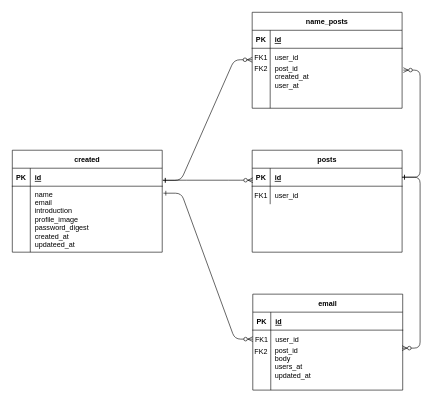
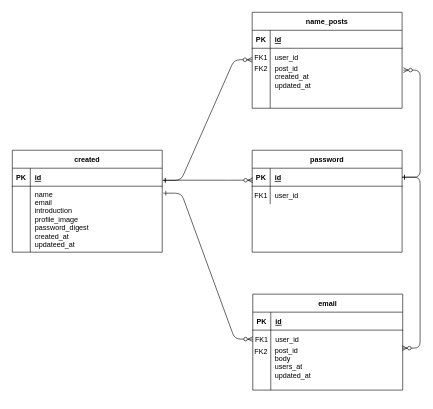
- <mxCell id="46" value="post_id&#10;created_at&#10;user_at" style="shape=partialRectangle;overflow=hidden;connectable=0;fillColor=none;top=0;left=0;bottom=0;right=0;align=left;spacingLeft=6;verticalAlign=top;" vertex="1" parent="44"><mxGeometry x="30" width="220" height="80" as="geometry"><mxRectangle width="220" height="30" as="alternateBounds" /></mxGeometry></mxCell>
+ <mxCell id="46" value="post_id&#10;created_at&#10;updated_at" style="shape=partialRectangle;overflow=hidden;connectable=0;fillColor=none;top=0;left=0;bottom=0;right=0;align=left;spacingLeft=6;verticalAlign=top;" vertex="1" parent="44"><mxGeometry x="30" width="220" height="80" as="geometry"><mxRectangle width="220" height="30" as="alternateBounds" /></mxGeometry></mxCell>
- <mxCell id="4" value="posts" style="shape=table;startSize=30;container=1;collapsible=1;childLayout=tableLayout;fixedRows=1;rowLines=0;fontStyle=1;align=center;resizeLast=1;" vertex="1" parent="1"><mxGeometry x="420" y="250" width="250" height="170" as="geometry" /></mxCell>
+ <mxCell id="4" value="password" style="shape=table;startSize=30;container=1;collapsible=1;childLayout=tableLayout;fixedRows=1;rowLines=0;fontStyle=1;align=center;resizeLast=1;" vertex="1" parent="1"><mxGeometry x="420" y="250" width="250" height="170" as="geometry" /></mxCell>
